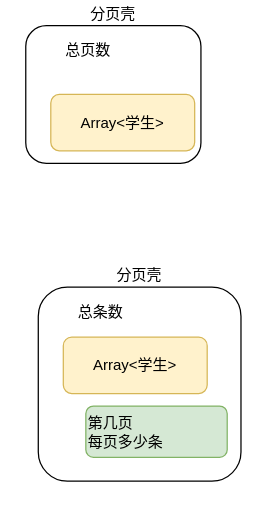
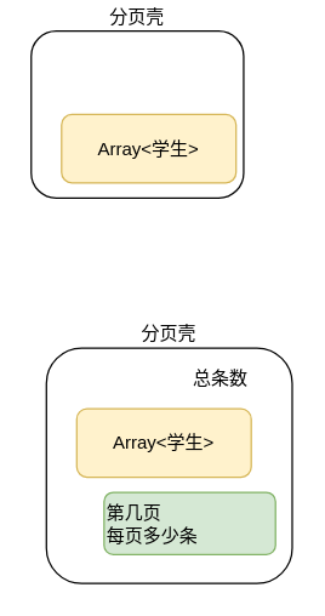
- <mxCell id="4" value="总页数" style="text;html=1;strokeColor=none;fillColor=none;align=center;verticalAlign=middle;whiteSpace=wrap;rounded=0;" vertex="1" parent="1"><mxGeometry x="40" y="30" width="60" height="20" as="geometry" /></mxCell>
- <mxCell id="7" value="总条数" style="text;html=1;strokeColor=none;fillColor=none;align=center;verticalAlign=middle;whiteSpace=wrap;rounded=0;" vertex="1" parent="1"><mxGeometry x="50" y="239" width="60" height="20" as="geometry" /></mxCell>
+ <mxCell id="7" value="总条数" style="text;html=1;strokeColor=none;fillColor=none;align=center;verticalAlign=middle;whiteSpace=wrap;rounded=0;" vertex="1" parent="1"><mxGeometry x="115" y="239" width="60" height="20" as="geometry" /></mxCell>
